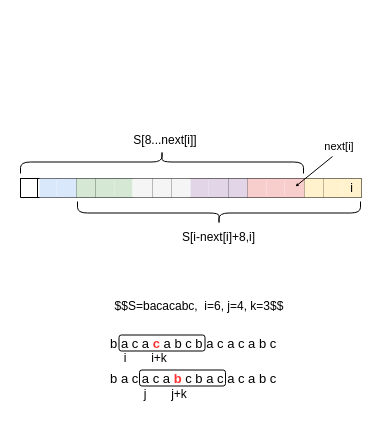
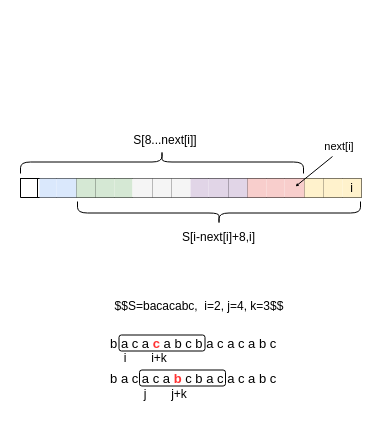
- <mxCell id="27" value="$$S=bacacabc,&amp;nbsp; i=6, j=4, k=3$$" style="text;html=1;strokeColor=none;fillColor=none;align=center;verticalAlign=middle;whiteSpace=wrap;rounded=0;" vertex="1" parent="1"><mxGeometry x="84" y="303" width="230" height="6" as="geometry" /></mxCell>
+ <mxCell id="27" value="$$S=bacacabc,&amp;nbsp; i=2, j=4, k=3$$" style="text;html=1;strokeColor=none;fillColor=none;align=center;verticalAlign=middle;whiteSpace=wrap;rounded=0;" vertex="1" parent="1"><mxGeometry x="84" y="303" width="230" height="6" as="geometry" /></mxCell>
